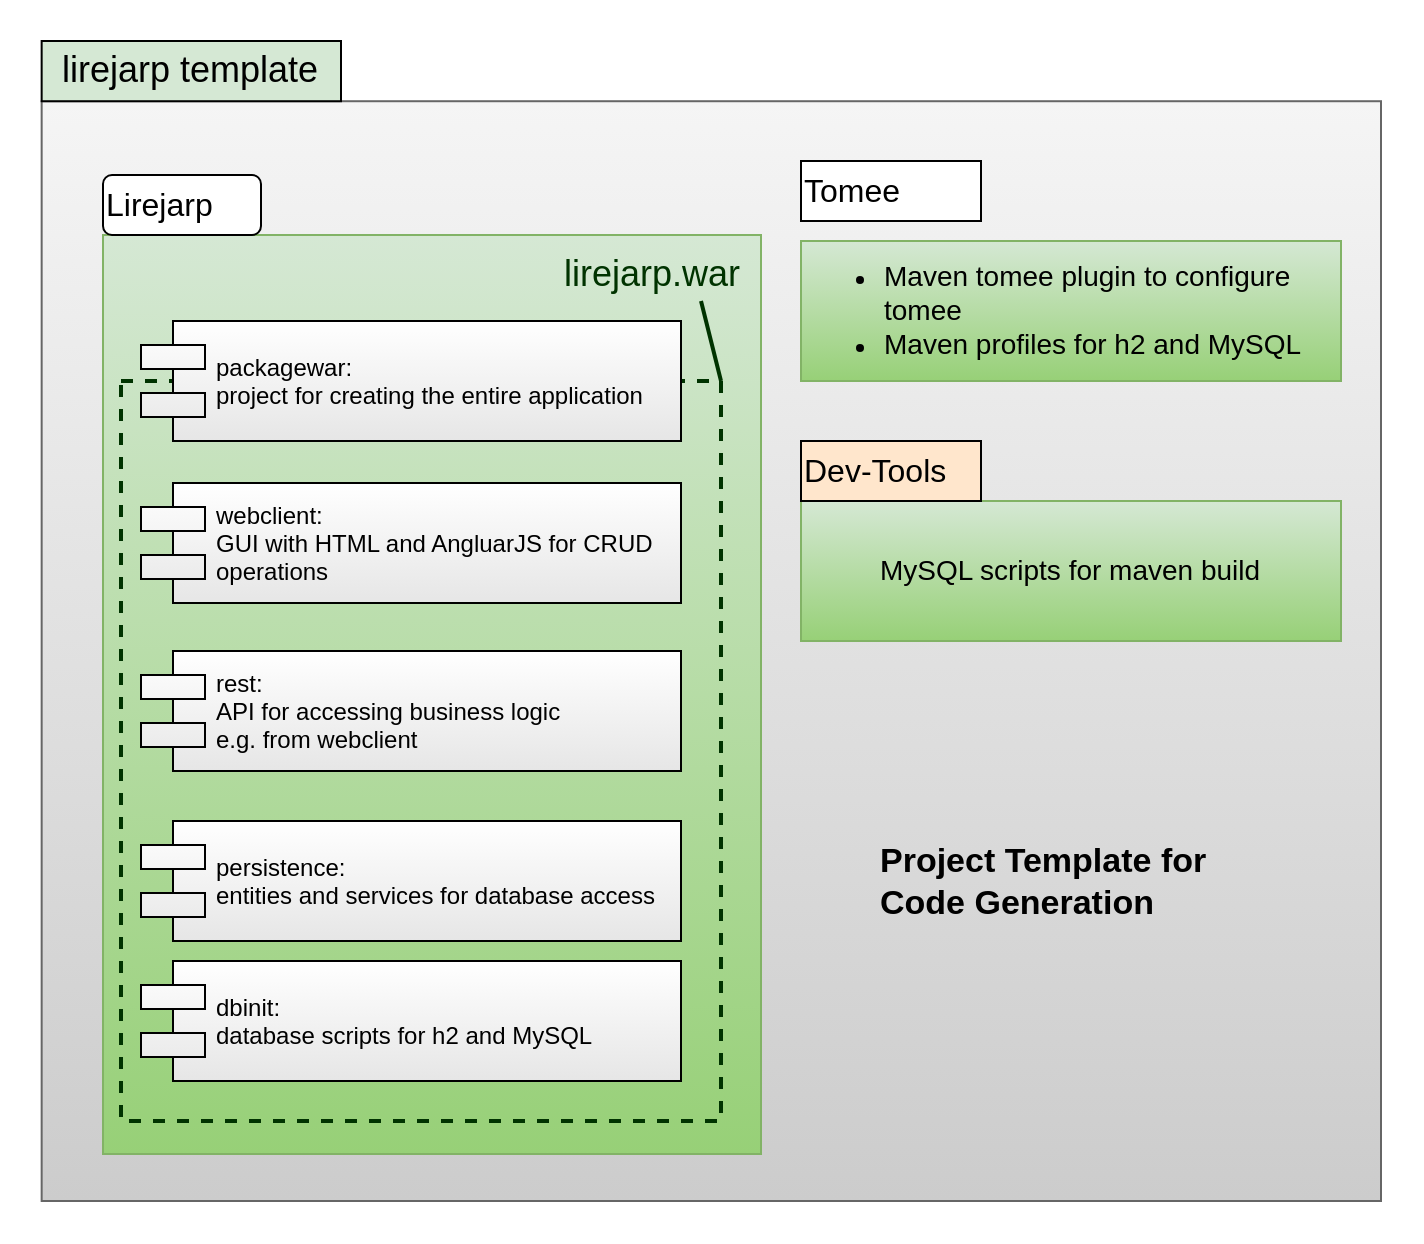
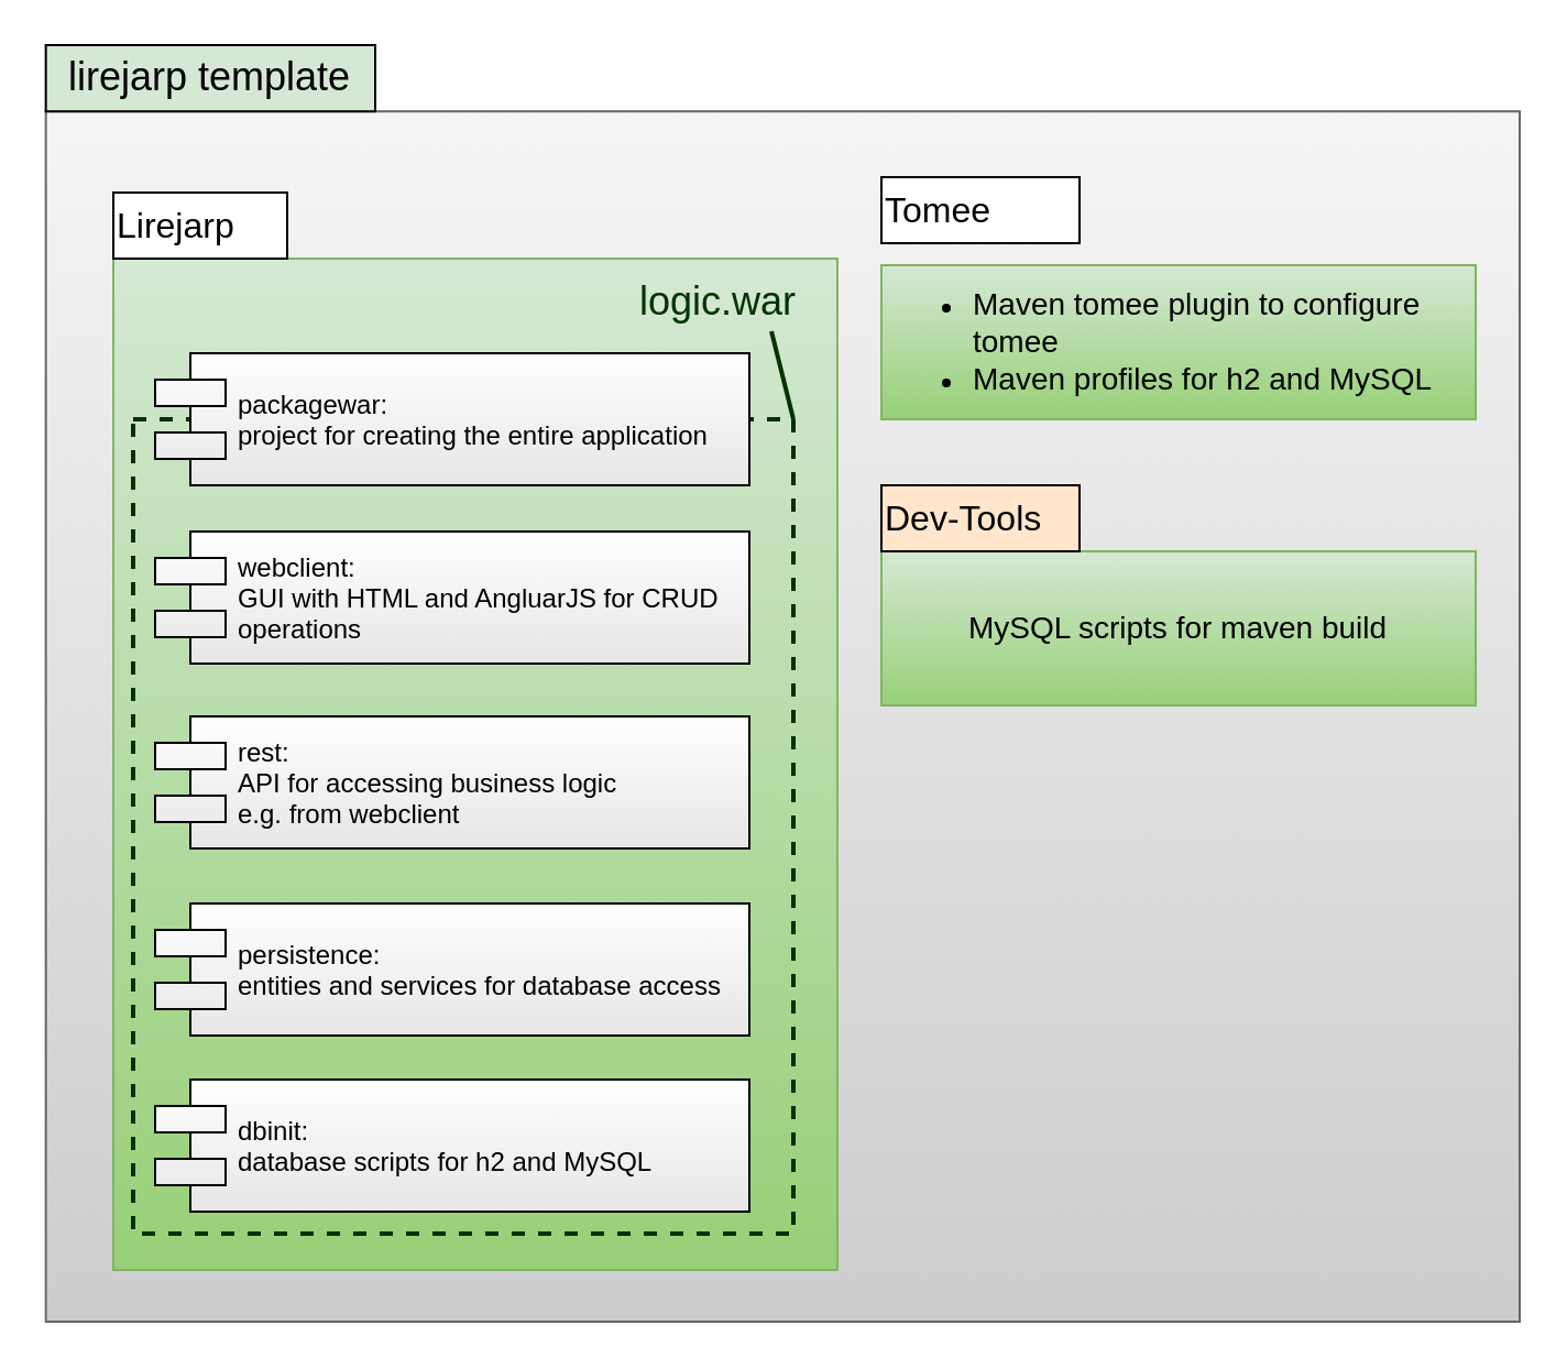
- <mxCell id="14" value="&lt;div style=&quot;font-size: 16px&quot; align=&quot;left&quot;&gt;&lt;font style=&quot;font-size: 16px&quot;&gt;Lirejarp&lt;/font&gt;&lt;/div&gt;" style="whiteSpace=wrap;html=1;fontFamily=Helvetica;fontSize=18;align=left;rounded=1;" vertex="1" parent="4"><mxGeometry x="51" y="87" width="79" height="30" as="geometry" /></mxCell>
+ <mxCell id="14" value="&lt;div style=&quot;font-size: 16px&quot; align=&quot;left&quot;&gt;&lt;font style=&quot;font-size: 16px&quot;&gt;Lirejarp&lt;/font&gt;&lt;/div&gt;" style="rounded=0;whiteSpace=wrap;html=1;fontFamily=Helvetica;fontSize=18;align=left;" vertex="1" parent="4"><mxGeometry x="51" y="87" width="79" height="30" as="geometry" /></mxCell>
- <mxCell id="12" value="&lt;font color=&quot;#003300&quot;&gt;lirejarp.war&lt;/font&gt;" style="text;html=1;strokeColor=none;fillColor=none;align=center;verticalAlign=middle;whiteSpace=wrap;rounded=0;dashed=1;fontFamily=Helvetica;fontSize=18;" vertex="1" parent="4"><mxGeometry x="306" y="126.5" width="40" height="20" as="geometry" /></mxCell>
+ <mxCell id="12" value="&lt;font color=&quot;#003300&quot;&gt;logic.war&lt;/font&gt;" style="text;html=1;strokeColor=none;fillColor=none;align=center;verticalAlign=middle;whiteSpace=wrap;rounded=0;dashed=1;fontFamily=Helvetica;fontSize=18;" vertex="1" parent="4"><mxGeometry x="306" y="126.5" width="40" height="20" as="geometry" /></mxCell>
- <mxCell id="13" value="&lt;h1 style=&quot;font-size: 17px&quot;&gt;&lt;font style=&quot;font-size: 17px&quot;&gt;Project Template for Code Generation&lt;/font&gt;&lt;/h1&gt;" style="text;html=1;strokeColor=none;fillColor=none;spacing=5;spacingTop=-20;whiteSpace=wrap;overflow=hidden;rounded=0;dashed=1;fontFamily=Helvetica;fontSize=18;align=left;" vertex="1" parent="4"><mxGeometry x="435" y="420" width="190" height="120" as="geometry" /></mxCell>
- <mxCell id="20" value="dbinit:&#10;database scripts for h2 and MySQL" style="shape=component;align=left;spacingLeft=36;gradientColor=#E6E6E6;fontFamily=Helvetica;" vertex="1" parent="15"><mxGeometry x="70" y="480" width="270" height="60" as="geometry" /></mxCell>
+ <mxCell id="20" value="dbinit:&#10;database scripts for h2 and MySQL" style="shape=component;align=left;spacingLeft=36;gradientColor=#E6E6E6;fontFamily=Helvetica;" vertex="1" parent="15"><mxGeometry x="70" y="490" width="270" height="60" as="geometry" /></mxCell>
